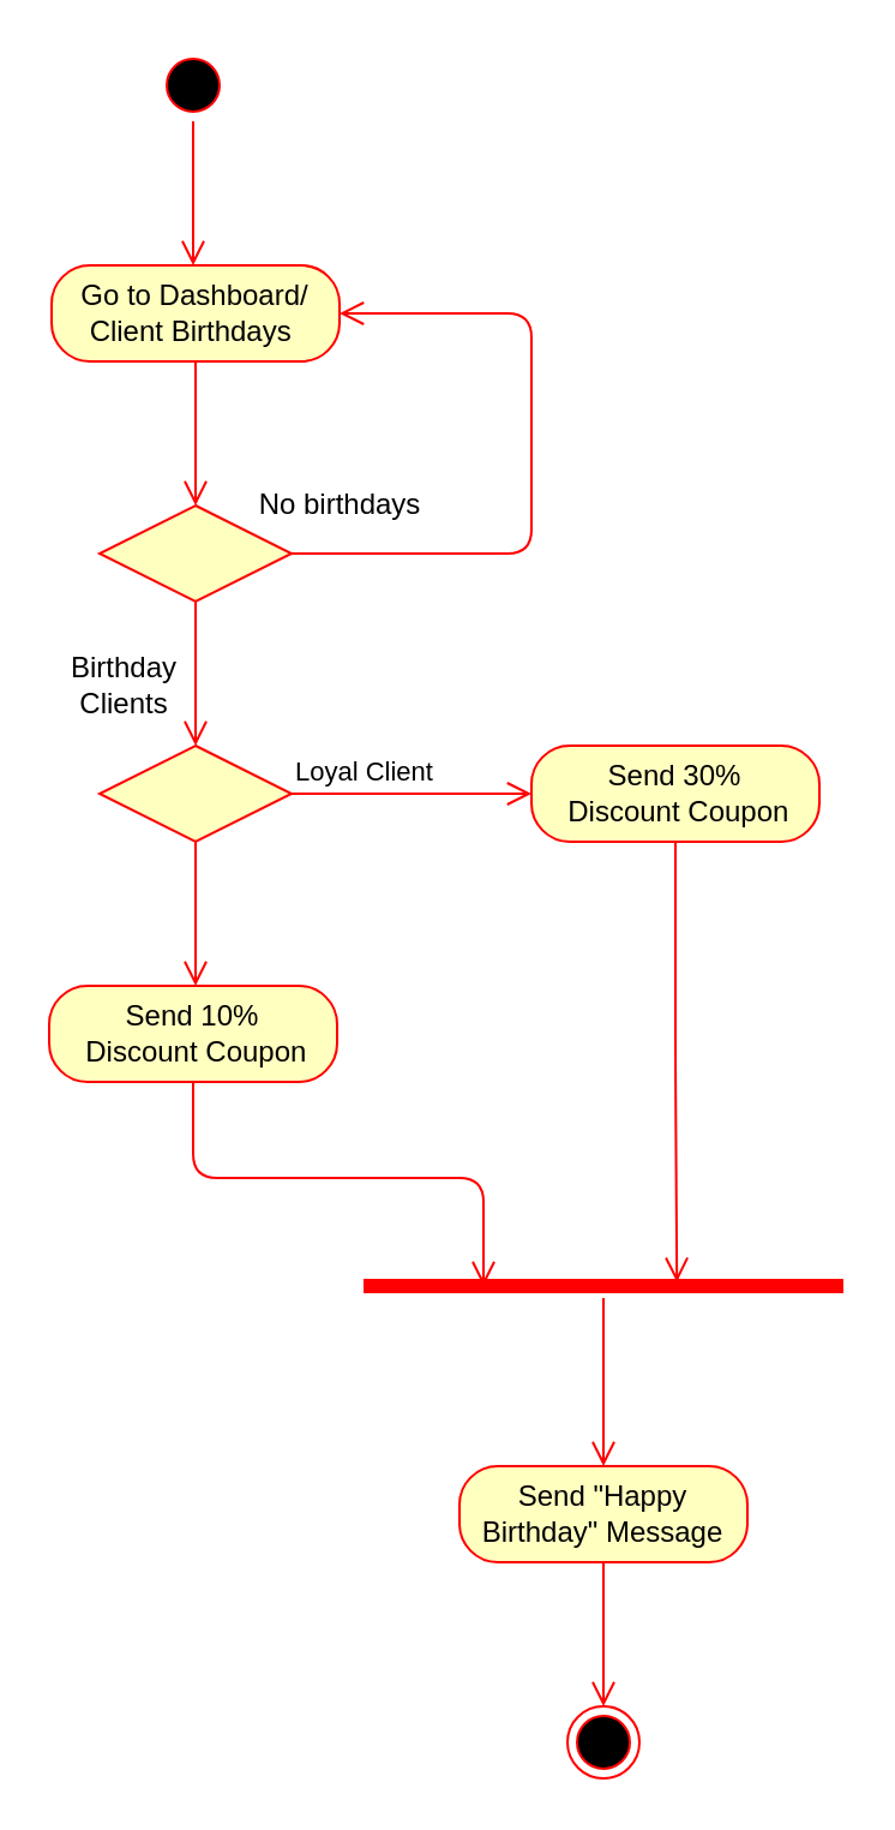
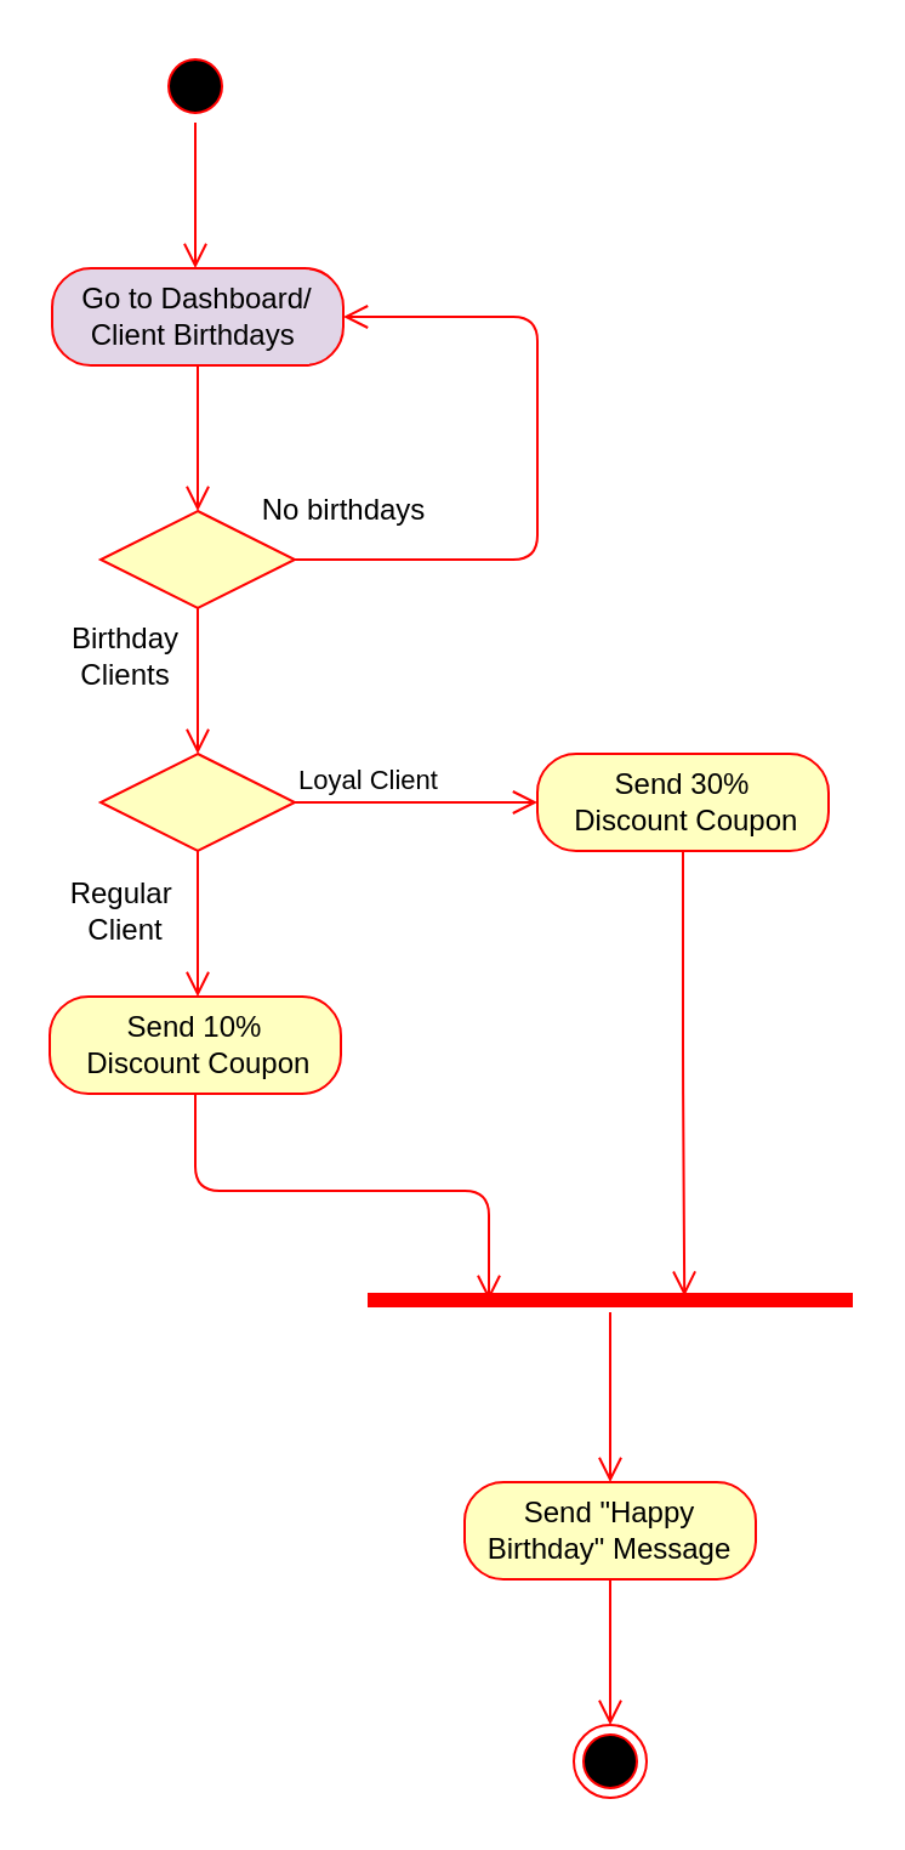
- <mxCell id="4" value="Go to Dashboard/ Client Birthdays&amp;nbsp;" style="rounded=1;whiteSpace=wrap;html=1;arcSize=40;fontColor=#000000;fillColor=#ffffc0;strokeColor=#ff0000;" vertex="1" parent="1"><mxGeometry x="21" y="110" width="120" height="40" as="geometry" /></mxCell>
+ <mxCell id="4" value="Go to Dashboard/ Client Birthdays&amp;nbsp;" style="rounded=1;whiteSpace=wrap;html=1;arcSize=40;fontColor=#000000;fillColor=#e1d5e7;strokeColor=#ff0000;" vertex="1" parent="1"><mxGeometry x="21" y="110" width="120" height="40" as="geometry" /></mxCell>
- <mxCell id="10" value="Birthday&lt;br&gt;Clients" style="text;html=1;align=center;verticalAlign=middle;resizable=0;points=[];autosize=1;" vertex="1" parent="1"><mxGeometry x="21" y="270" width="60" height="30" as="geometry" /></mxCell>
+ <mxCell id="10" value="Birthday&lt;br&gt;Clients" style="text;html=1;align=center;verticalAlign=middle;resizable=0;points=[];autosize=1;" vertex="1" parent="1"><mxGeometry x="21" y="255" width="60" height="30" as="geometry" /></mxCell>
+ <mxCell id="14" value="Regular&amp;nbsp;&lt;br&gt;Client" style="text;html=1;align=center;verticalAlign=middle;resizable=0;points=[];autosize=1;" vertex="1" parent="1"><mxGeometry x="21" y="360" width="60" height="30" as="geometry" /></mxCell>
